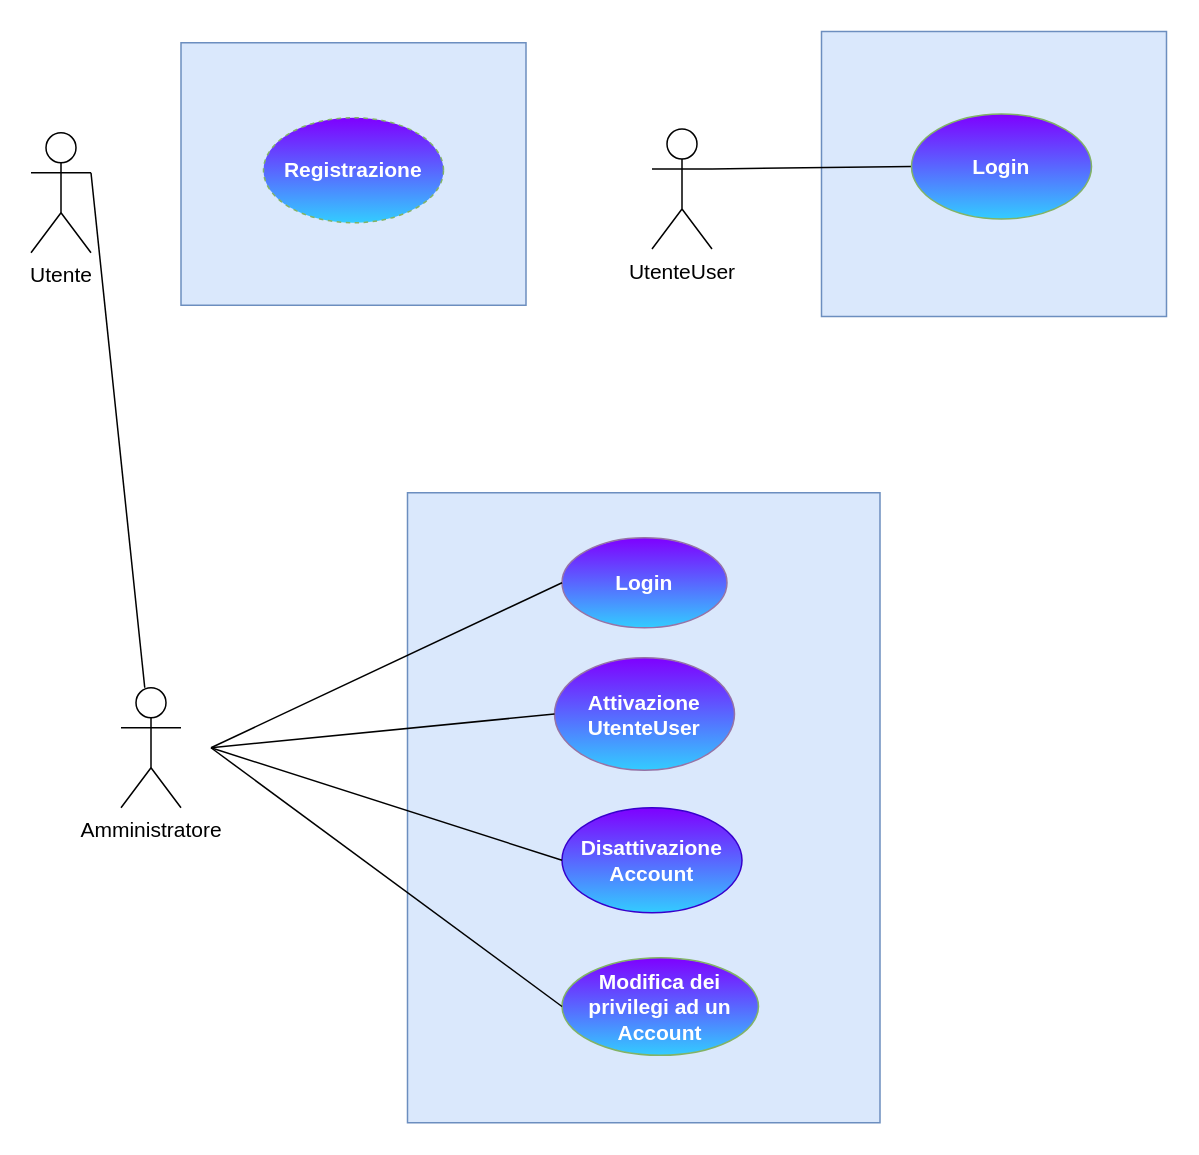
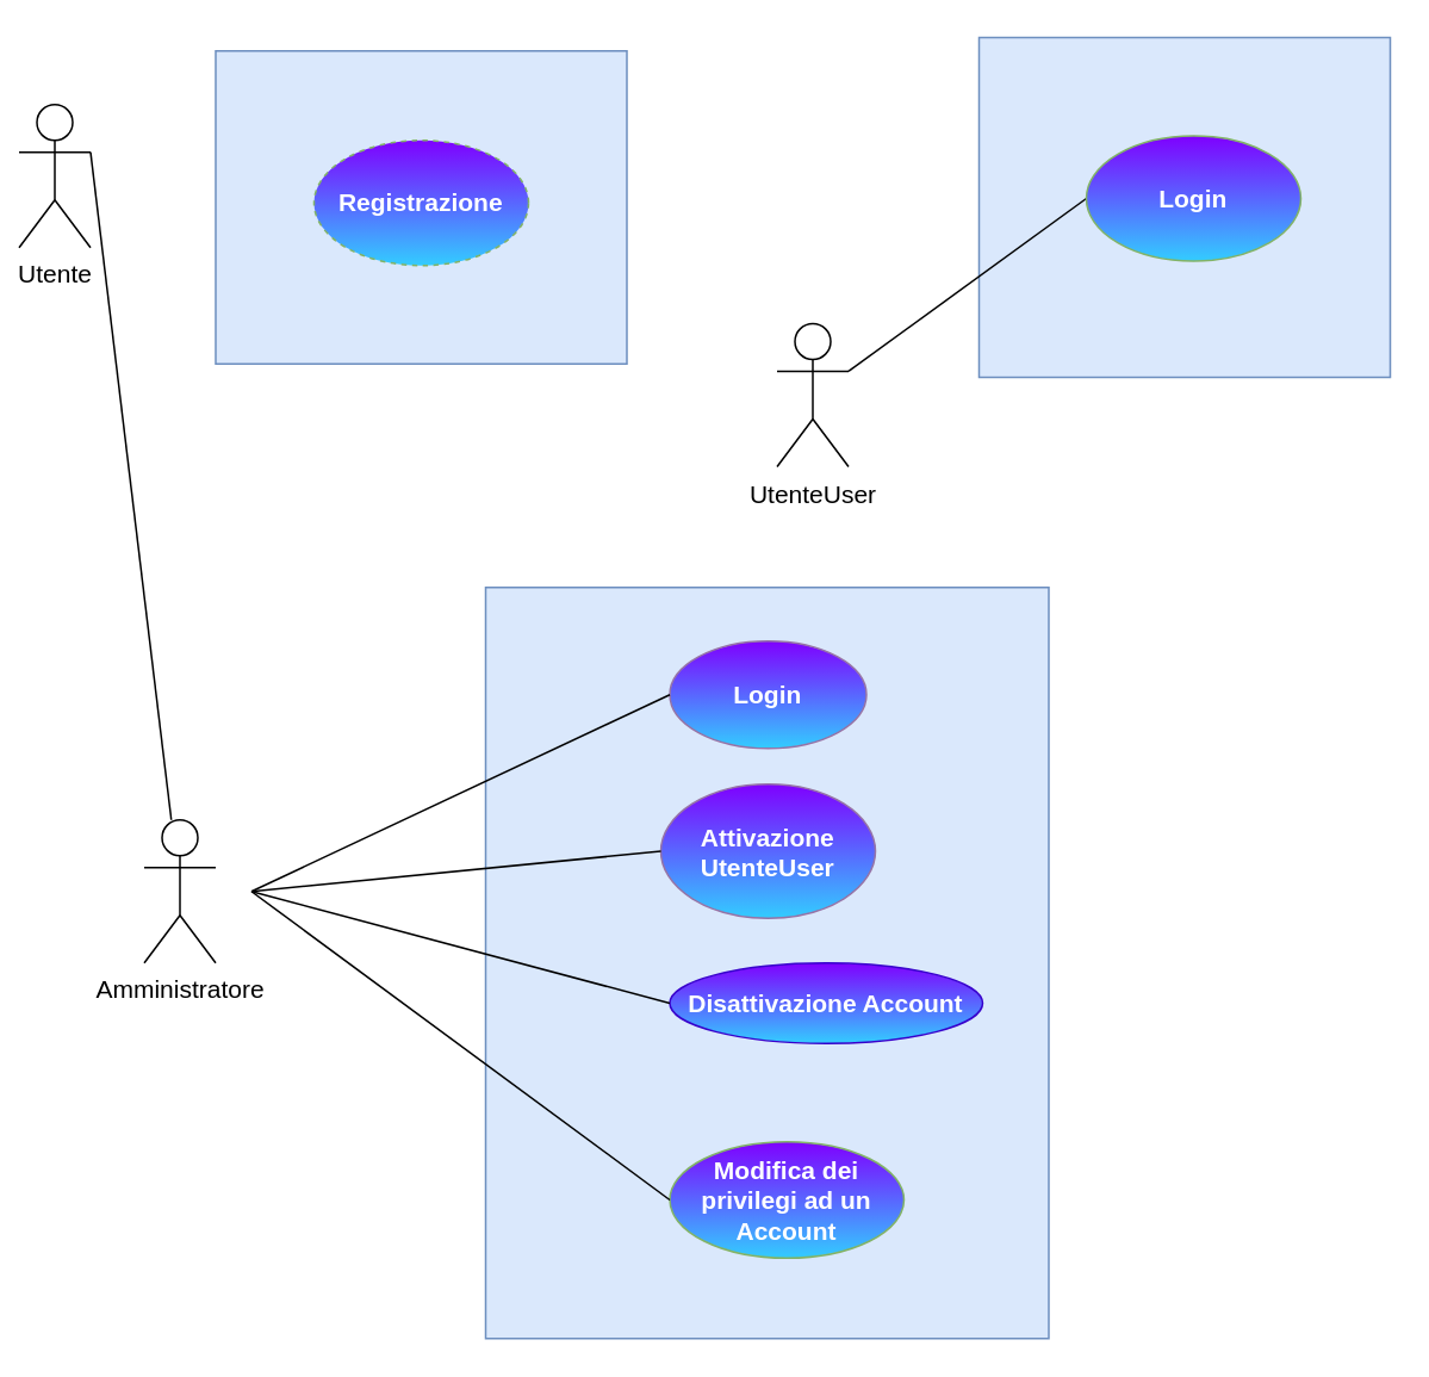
- <mxCell id="17" value="&lt;font style=&quot;font-size: 14px&quot;&gt;UtenteUser&lt;br&gt;&lt;br&gt;&lt;/font&gt;" style="shape=umlActor;verticalLabelPosition=bottom;verticalAlign=top;html=1;outlineConnect=0;" vertex="1" parent="1"><mxGeometry x="434" y="85.5" width="40" height="80" as="geometry" /></mxCell>
+ <mxCell id="17" value="&lt;font style=&quot;font-size: 14px&quot;&gt;UtenteUser&lt;br&gt;&lt;br&gt;&lt;/font&gt;" style="shape=umlActor;verticalLabelPosition=bottom;verticalAlign=top;html=1;outlineConnect=0;" vertex="1" parent="1"><mxGeometry x="434" y="180.5" width="40" height="80" as="geometry" /></mxCell>
- <mxCell id="4" value="&lt;font style=&quot;font-size: 14px&quot;&gt;Utente&lt;br&gt;&lt;br&gt;&lt;/font&gt;" style="shape=umlActor;verticalLabelPosition=bottom;verticalAlign=top;html=1;outlineConnect=0;" parent="1" vertex="1"><mxGeometry x="20" y="88" width="40" height="80" as="geometry" /></mxCell>
+ <mxCell id="4" value="&lt;font style=&quot;font-size: 14px&quot;&gt;Utente&lt;br&gt;&lt;br&gt;&lt;/font&gt;" style="shape=umlActor;verticalLabelPosition=bottom;verticalAlign=top;html=1;outlineConnect=0;" parent="1" vertex="1"><mxGeometry x="10" y="58" width="40" height="80" as="geometry" /></mxCell>
- <mxCell id="12" value="&lt;span style=&quot;font-size: 14px;&quot;&gt;&lt;b&gt;Disattivazione Account&lt;/b&gt;&lt;/span&gt;" style="ellipse;whiteSpace=wrap;html=1;fillColor=#7f00ff;strokeColor=#3700CC;fontColor=#ffffff;gradientColor=#33ccff;gradientDirection=south;" parent="1" vertex="1"><mxGeometry x="374" y="538" width="120" height="70" as="geometry" /></mxCell>
+ <mxCell id="12" value="&lt;span style=&quot;font-size: 14px;&quot;&gt;&lt;b&gt;Disattivazione Account&lt;/b&gt;&lt;/span&gt;" style="ellipse;whiteSpace=wrap;html=1;fillColor=#7f00ff;strokeColor=#3700CC;fontColor=#ffffff;gradientColor=#33ccff;gradientDirection=south;" parent="1" vertex="1"><mxGeometry x="374" y="538" width="175" height="45" as="geometry" /></mxCell>
